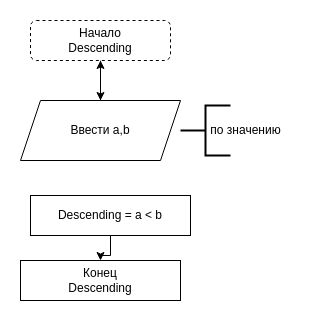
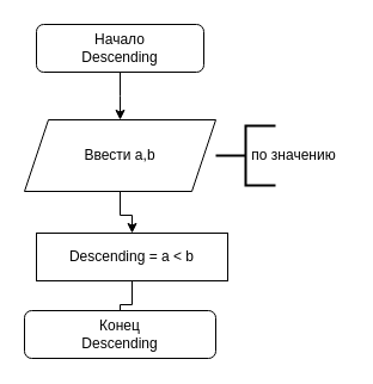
- <mxCell id="3" value="Начало&lt;div&gt;Descending&lt;/div&gt;" style="rounded=1;whiteSpace=wrap;html=1;dashed=1;" vertex="1" parent="1"><mxGeometry x="30" y="20" width="140" height="40" as="geometry" /></mxCell>
+ <mxCell id="3" value="Начало&lt;div&gt;Descending&lt;/div&gt;" style="rounded=1;whiteSpace=wrap;html=1;" vertex="1" parent="1"><mxGeometry x="30" y="20" width="140" height="40" as="geometry" /></mxCell>
- <mxCell id="4" style="edgeStyle=orthogonalEdgeStyle;rounded=0;orthogonalLoop=1;jettySize=auto;html=1;" edge="1" parent="1" source="5" target="3"><mxGeometry relative="1" as="geometry"><mxPoint x="100" y="220" as="targetPoint" /></mxGeometry></mxCell>
+ <mxCell id="4" style="edgeStyle=orthogonalEdgeStyle;rounded=0;orthogonalLoop=1;jettySize=auto;html=1;" edge="1" parent="1" source="5" target="7"><mxGeometry relative="1" as="geometry"><mxPoint x="100" y="220" as="targetPoint" /></mxGeometry></mxCell>
- <mxCell id="6" style="edgeStyle=orthogonalEdgeStyle;rounded=0;orthogonalLoop=1;jettySize=auto;html=1;" edge="1" parent="1" source="7" target="8"><mxGeometry relative="1" as="geometry"><mxPoint x="100" y="280" as="targetPoint" /></mxGeometry></mxCell>
+ <mxCell id="6" style="edgeStyle=orthogonalEdgeStyle;rounded=0;orthogonalLoop=1;jettySize=auto;html=1;endArrow=none;" edge="1" parent="1" source="7" target="8"><mxGeometry relative="1" as="geometry"><mxPoint x="100" y="280" as="targetPoint" /></mxGeometry></mxCell>
- <mxCell id="8" value="Конец&lt;div&gt;Descending&lt;/div&gt;" style="whiteSpace=wrap;html=1;rounded=0;" vertex="1" parent="1"><mxGeometry x="20" y="260" width="160" height="40" as="geometry" /></mxCell>
+ <mxCell id="8" value="Конец&lt;div&gt;Descending&lt;/div&gt;" style="rounded=1;whiteSpace=wrap;html=1;" vertex="1" parent="1"><mxGeometry x="20" y="260" width="160" height="40" as="geometry" /></mxCell>
